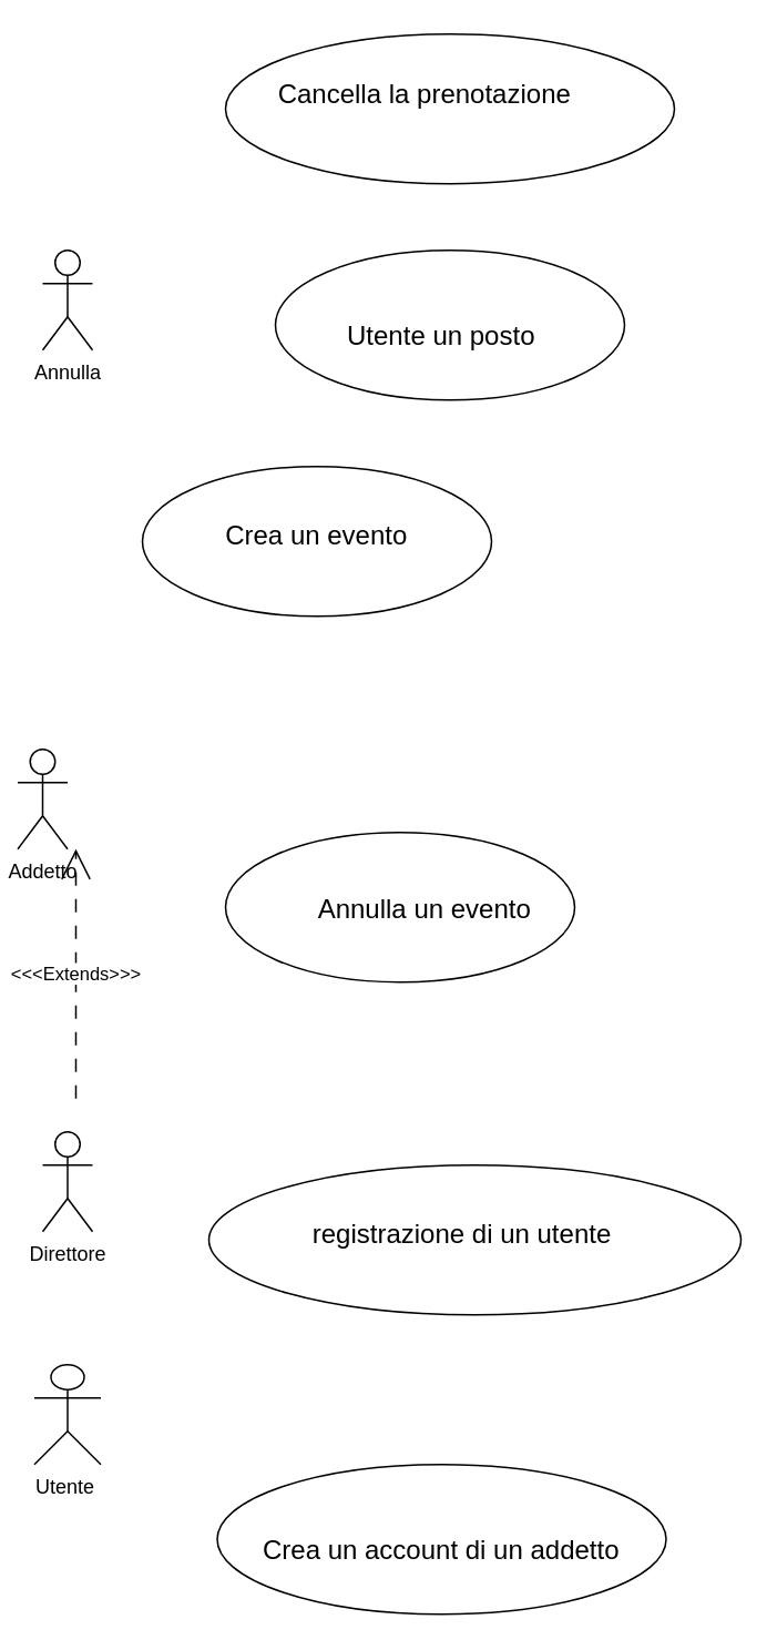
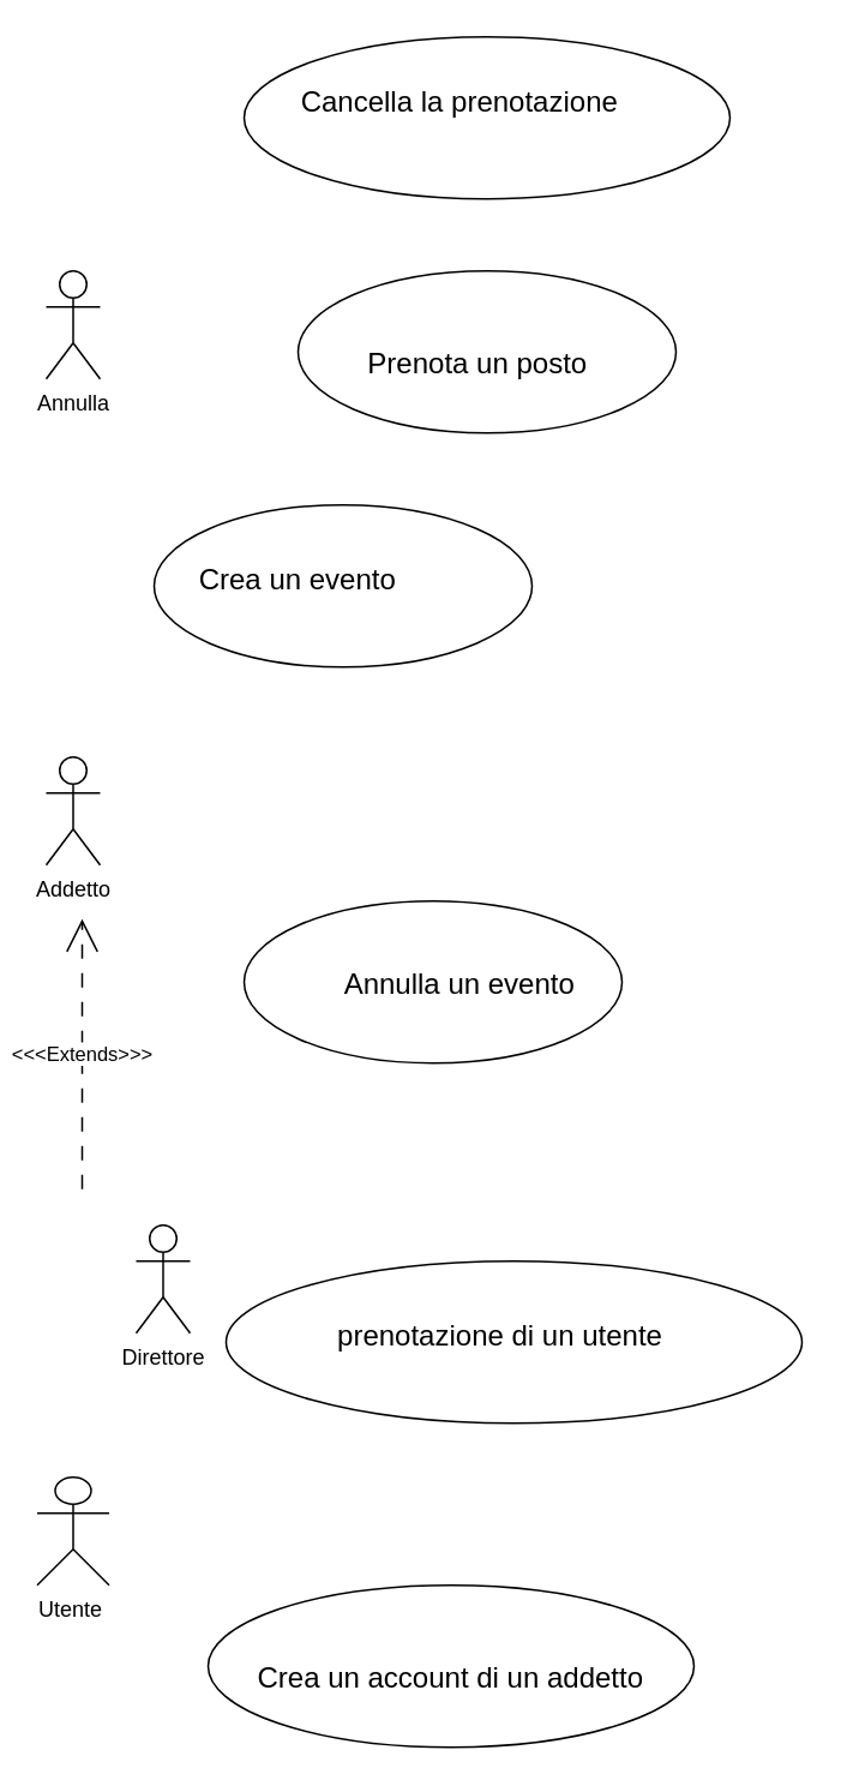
- <mxCell id="6" value="&lt;p style=&quot;line-height: 1px; margin-bottom: 0cm; background: transparent; font-size: medium; text-align: start;&quot;&gt;Utente un posto&lt;/p&gt;" style="text;html=1;align=center;verticalAlign=middle;whiteSpace=wrap;rounded=0;" parent="1" vertex="1"><mxGeometry x="190" y="180" width="150" height="30" as="geometry" /></mxCell>
+ <mxCell id="6" value="&lt;p style=&quot;line-height: 1px; margin-bottom: 0cm; background: transparent; font-size: medium; text-align: start;&quot;&gt;Prenota un posto&lt;/p&gt;" style="text;html=1;align=center;verticalAlign=middle;whiteSpace=wrap;rounded=0;" parent="1" vertex="1"><mxGeometry x="190" y="180" width="150" height="30" as="geometry" /></mxCell>
- <mxCell id="8" value="&lt;p style=&quot;line-height: 1px; margin-bottom: 0cm; background: transparent; font-size: medium; text-align: start;&quot;&gt;Crea un evento&lt;/p&gt;" style="text;html=1;align=center;verticalAlign=middle;whiteSpace=wrap;rounded=0;" parent="1" vertex="1"><mxGeometry x="115" y="300" width="150" height="30" as="geometry" /></mxCell>
+ <mxCell id="8" value="&lt;p style=&quot;line-height: 1px; margin-bottom: 0cm; background: transparent; font-size: medium; text-align: start;&quot;&gt;Crea un evento&lt;/p&gt;" style="text;html=1;align=center;verticalAlign=middle;whiteSpace=wrap;rounded=0;" parent="1" vertex="1"><mxGeometry x="90" y="300" width="150" height="30" as="geometry" /></mxCell>
- <mxCell id="3" value="Addetto" style="shape=umlActor;verticalLabelPosition=bottom;verticalAlign=top;html=1;outlineConnect=0;" parent="1" vertex="1"><mxGeometry x="10" y="450" width="30" height="60" as="geometry" /></mxCell>
+ <mxCell id="3" value="Addetto" style="shape=umlActor;verticalLabelPosition=bottom;verticalAlign=top;html=1;outlineConnect=0;" parent="1" vertex="1"><mxGeometry x="25" y="420" width="30" height="60" as="geometry" /></mxCell>
- <mxCell id="5" value="Direttore" style="shape=umlActor;verticalLabelPosition=bottom;verticalAlign=top;html=1;outlineConnect=0;" parent="1" vertex="1"><mxGeometry x="25" y="680" width="30" height="60" as="geometry" /></mxCell>
+ <mxCell id="5" value="Direttore" style="shape=umlActor;verticalLabelPosition=bottom;verticalAlign=top;html=1;outlineConnect=0;" parent="1" vertex="1"><mxGeometry x="75" y="680" width="30" height="60" as="geometry" /></mxCell>
- <mxCell id="15" value="&lt;p style=&quot;line-height: 1px; margin-bottom: 0cm; background: transparent; font-size: medium; text-align: start;&quot;&gt;registrazione di un utente&lt;/p&gt;" style="text;html=1;align=center;verticalAlign=middle;whiteSpace=wrap;rounded=0;" parent="1" vertex="1"><mxGeometry x="165" y="720" width="225" height="30" as="geometry" /></mxCell>
+ <mxCell id="15" value="&lt;p style=&quot;line-height: 1px; margin-bottom: 0cm; background: transparent; font-size: medium; text-align: start;&quot;&gt;prenotazione di un utente&lt;/p&gt;" style="text;html=1;align=center;verticalAlign=middle;whiteSpace=wrap;rounded=0;" parent="1" vertex="1"><mxGeometry x="165" y="720" width="225" height="30" as="geometry" /></mxCell>
- <mxCell id="13" value="&lt;p style=&quot;line-height: 1px; margin-bottom: 0cm; background: transparent; font-size: medium; text-align: start;&quot;&gt;Crea un account di un addetto&lt;/p&gt;" style="ellipse;whiteSpace=wrap;html=1;" parent="1" vertex="1"><mxGeometry x="130" y="880" width="270" height="90" as="geometry" /></mxCell>
+ <mxCell id="13" value="&lt;p style=&quot;line-height: 1px; margin-bottom: 0cm; background: transparent; font-size: medium; text-align: start;&quot;&gt;Crea un account di un addetto&lt;/p&gt;" style="ellipse;whiteSpace=wrap;html=1;" parent="1" vertex="1"><mxGeometry x="115" y="880" width="270" height="90" as="geometry" /></mxCell>
